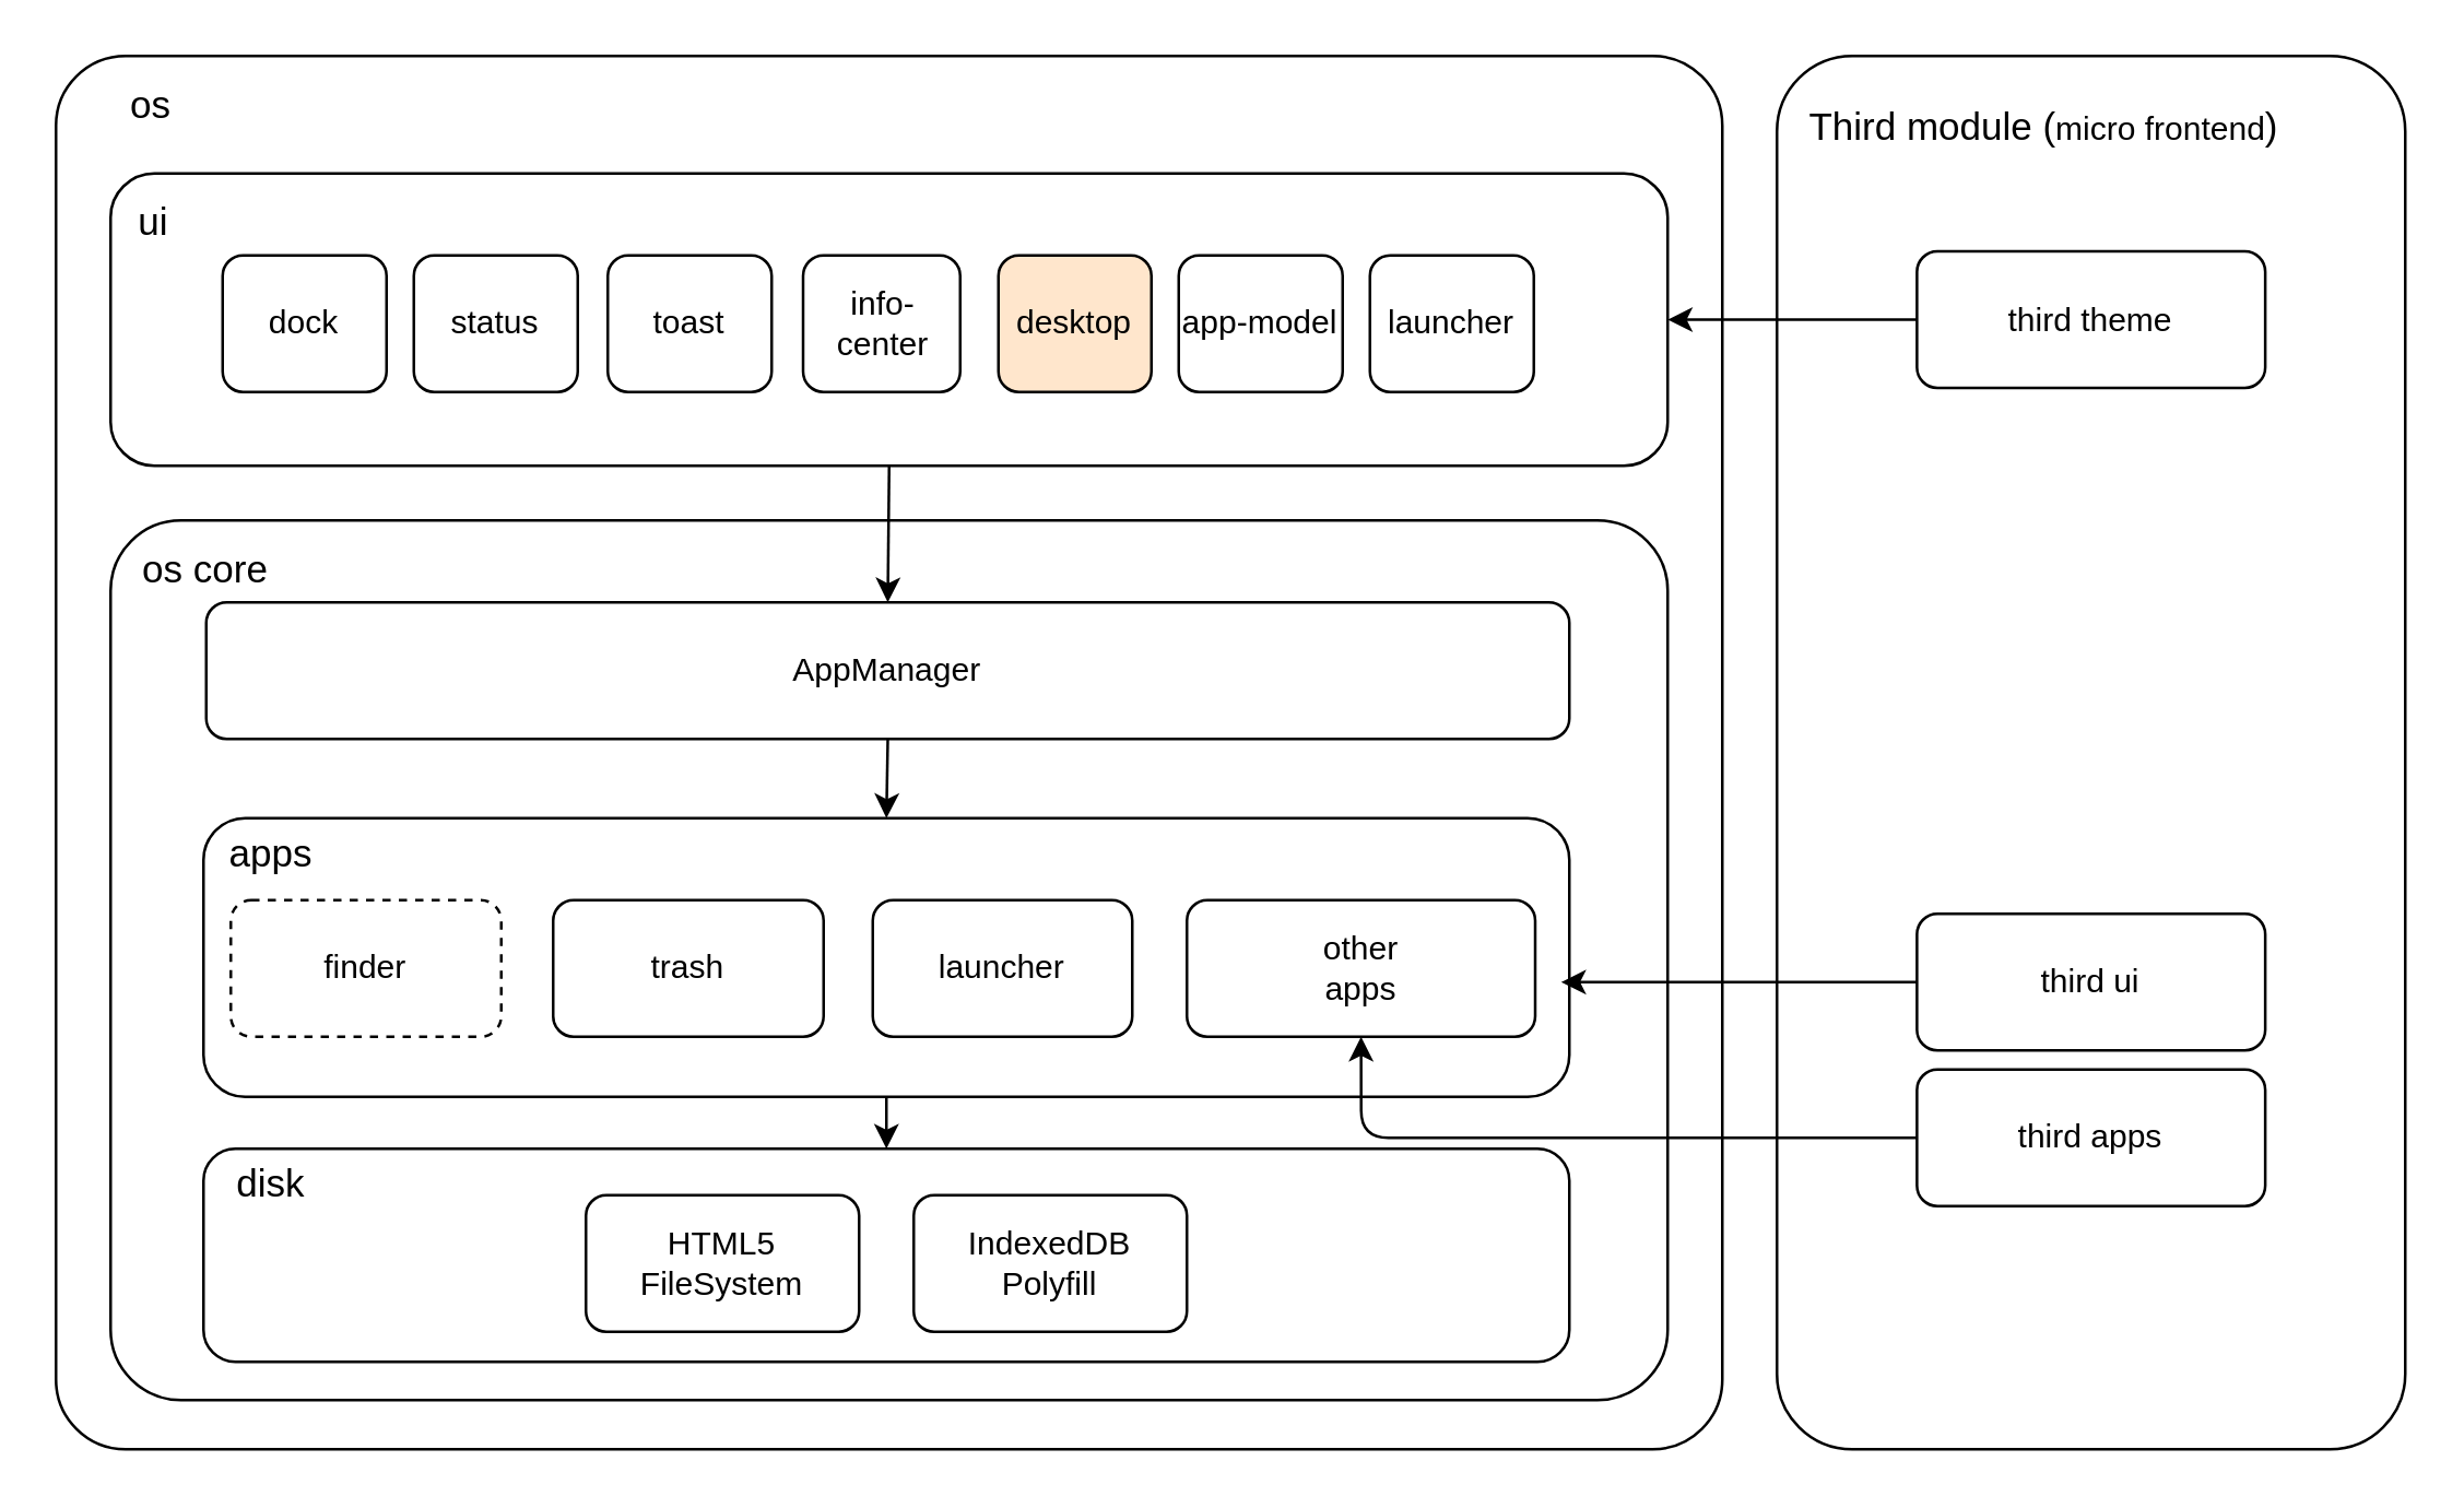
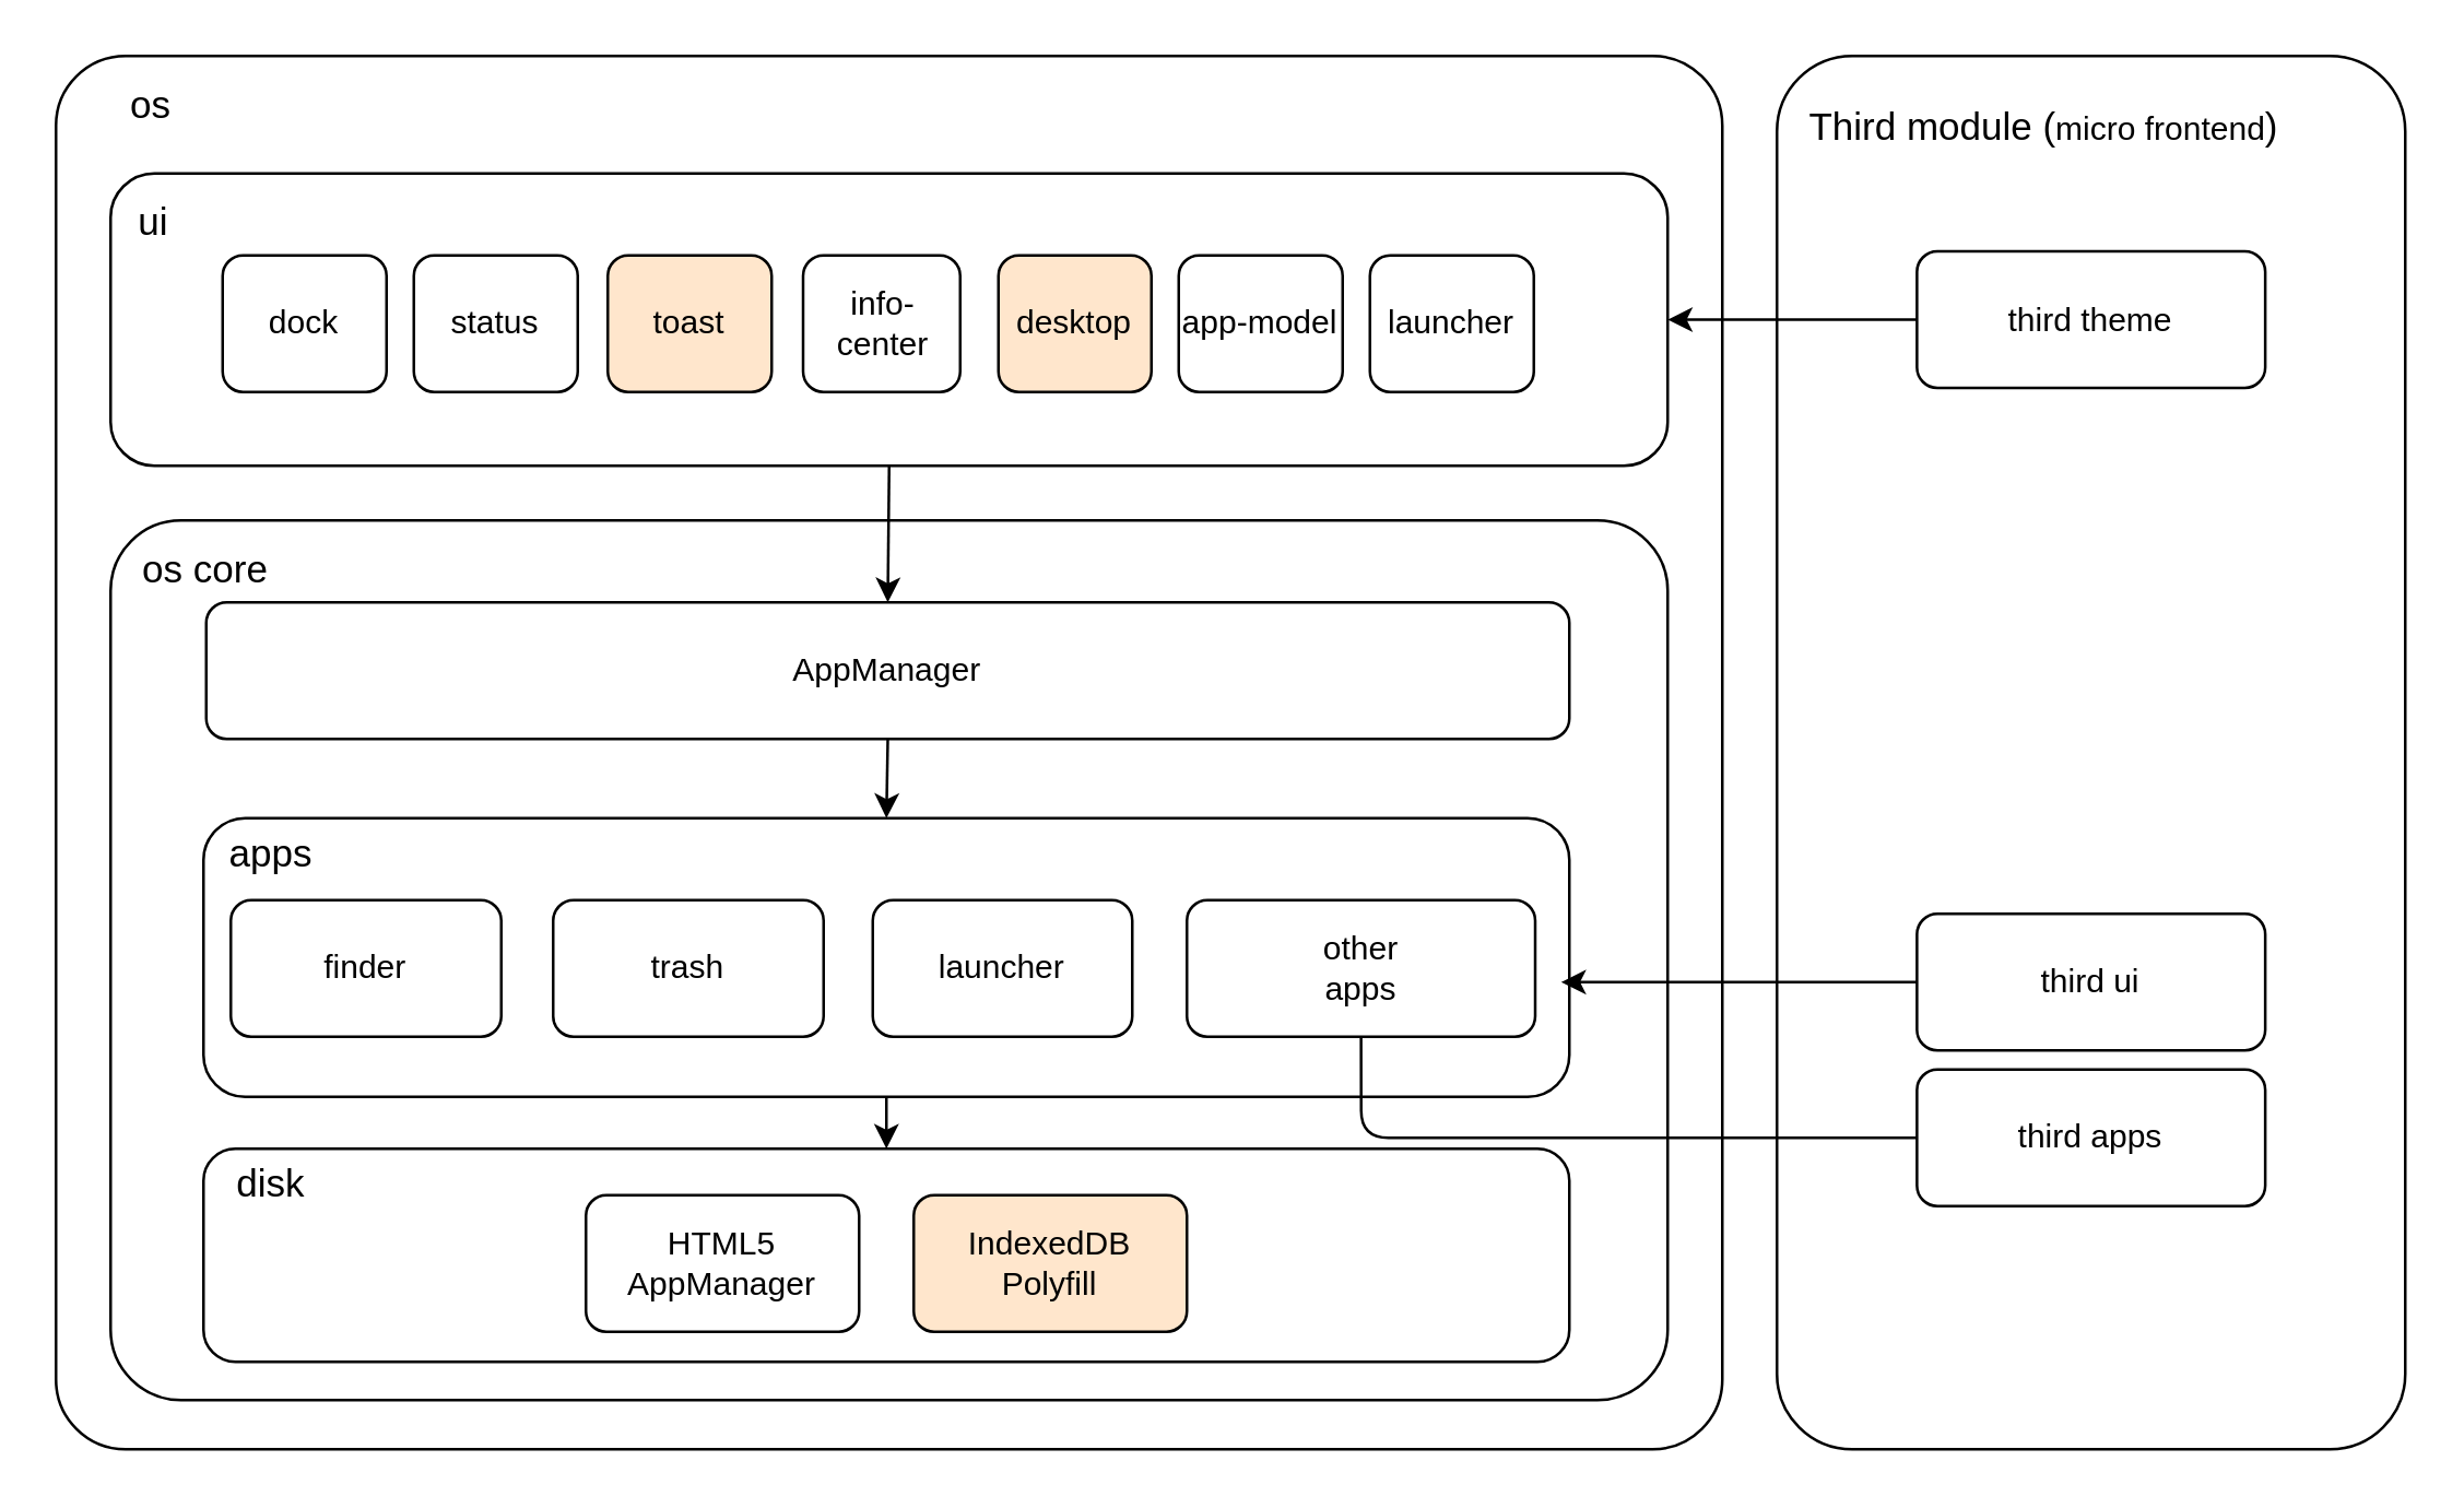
- <mxCell id="15" value="toast" style="rounded=1;whiteSpace=wrap;html=1;" parent="1" vertex="1"><mxGeometry x="222" y="93" width="60" height="50" as="geometry" /></mxCell>
+ <mxCell id="15" value="toast" style="rounded=1;whiteSpace=wrap;html=1;fillColor=#ffe6cc;" parent="1" vertex="1"><mxGeometry x="222" y="93" width="60" height="50" as="geometry" /></mxCell>
- <mxCell id="21" value="finder" style="rounded=1;whiteSpace=wrap;html=1;dashed=1;" parent="1" vertex="1"><mxGeometry x="84" y="329" width="99" height="50" as="geometry" /></mxCell>
+ <mxCell id="21" value="finder" style="rounded=1;whiteSpace=wrap;html=1;" parent="1" vertex="1"><mxGeometry x="84" y="329" width="99" height="50" as="geometry" /></mxCell>
- <mxCell id="26" style="edgeStyle=orthogonalEdgeStyle;html=1;exitX=0;exitY=0.5;exitDx=0;exitDy=0;entryX=0.5;entryY=1;entryDx=0;entryDy=0;" parent="1" source="27" target="24" edge="1"><mxGeometry relative="1" as="geometry"><mxPoint x="558.5" y="336" as="targetPoint" /></mxGeometry></mxCell>
+ <mxCell id="26" style="edgeStyle=orthogonalEdgeStyle;html=1;exitX=0;exitY=0.5;exitDx=0;exitDy=0;entryX=0.5;entryY=1;entryDx=0;entryDy=0;endArrow=none;" parent="1" source="27" target="24" edge="1"><mxGeometry relative="1" as="geometry"><mxPoint x="558.5" y="336" as="targetPoint" /></mxGeometry></mxCell>
- <mxCell id="28" value="HTML5&lt;br&gt;FileSystem" style="rounded=1;whiteSpace=wrap;html=1;" parent="1" vertex="1"><mxGeometry x="214" y="437" width="100" height="50" as="geometry" /></mxCell>
+ <mxCell id="28" value="HTML5&lt;br&gt;AppManager" style="rounded=1;whiteSpace=wrap;html=1;" parent="1" vertex="1"><mxGeometry x="214" y="437" width="100" height="50" as="geometry" /></mxCell>
- <mxCell id="29" value="IndexedDB&lt;br&gt;Polyfill" style="rounded=1;whiteSpace=wrap;html=1;" parent="1" vertex="1"><mxGeometry x="334" y="437" width="100" height="50" as="geometry" /></mxCell>
+ <mxCell id="29" value="IndexedDB&lt;br&gt;Polyfill" style="rounded=1;whiteSpace=wrap;html=1;fillColor=#ffe6cc;" parent="1" vertex="1"><mxGeometry x="334" y="437" width="100" height="50" as="geometry" /></mxCell>
